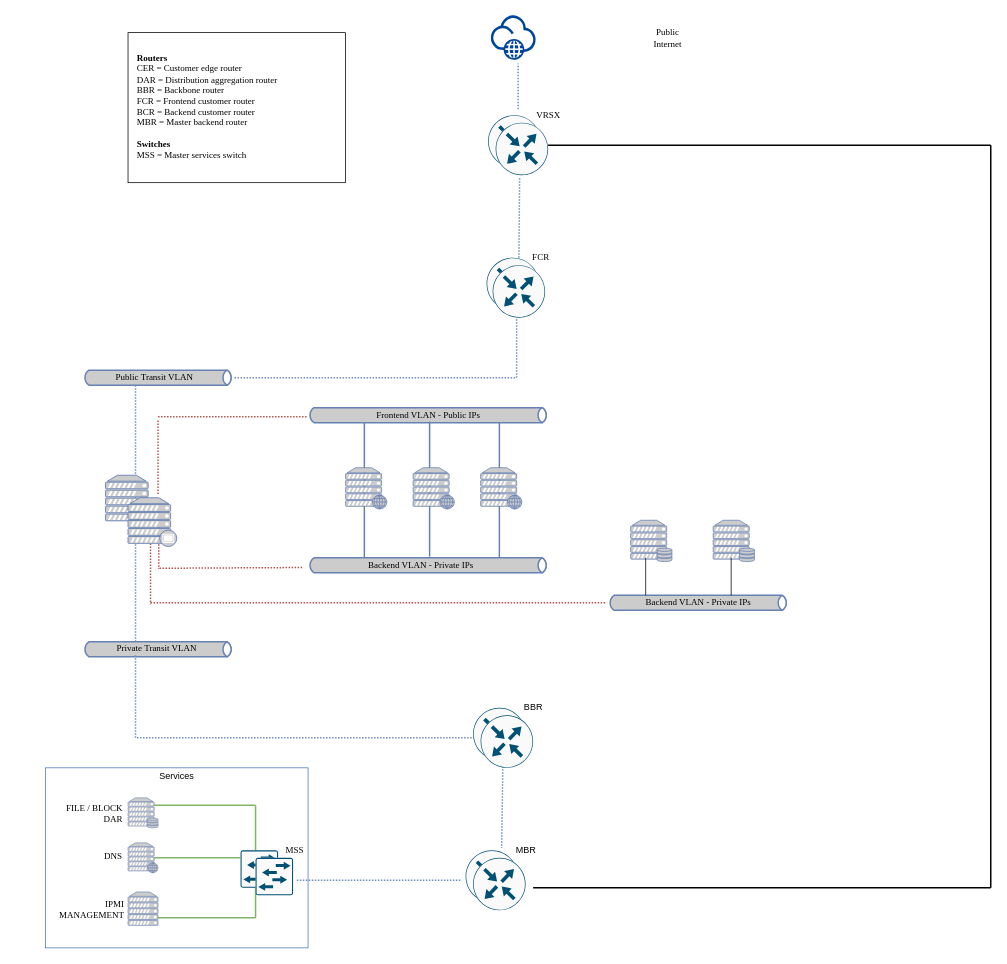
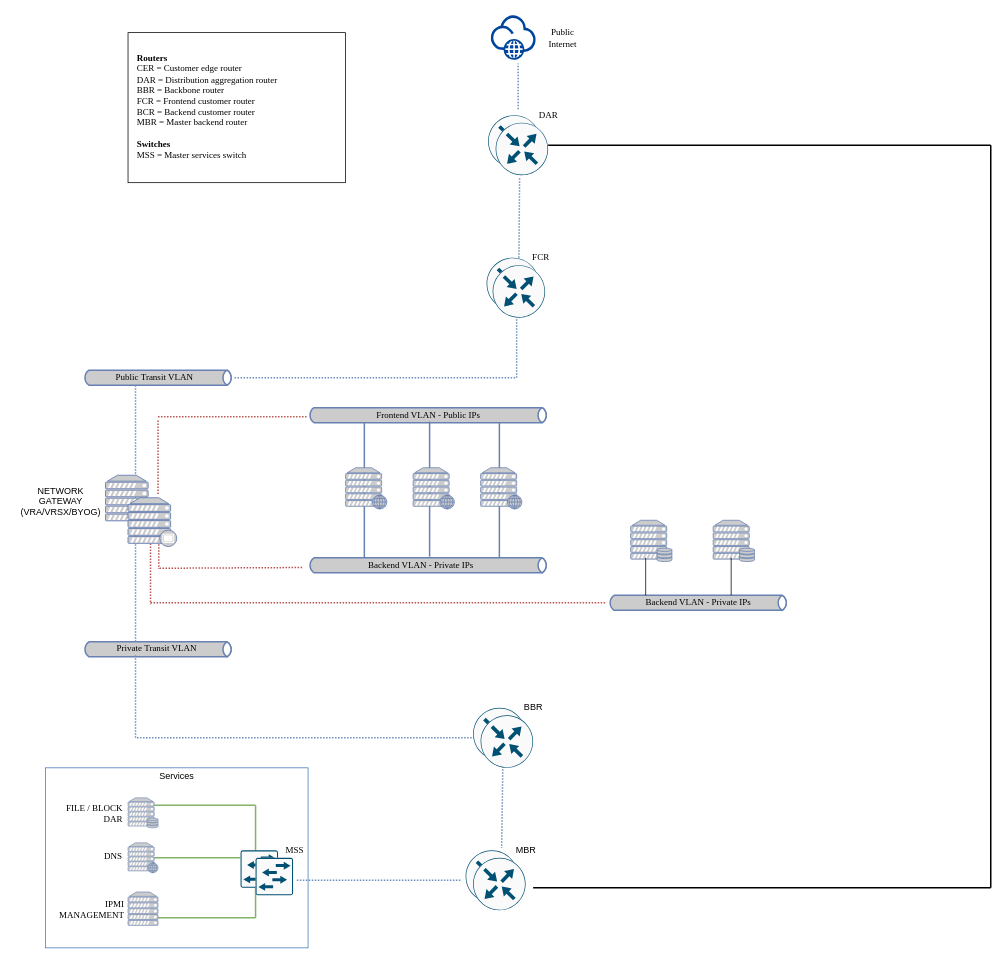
- <mxCell id="68" value="&lt;font face=&quot;IBM Plex Mono&quot;&gt;Public&lt;br&gt;Internet&lt;/font&gt;" style="text;html=1;resizable=0;autosize=1;align=center;verticalAlign=middle;points=[];fillColor=none;strokeColor=none;rounded=0;" vertex="1" parent="66"><mxGeometry x="854" y="35" width="70" height="30" as="geometry" /></mxCell>
+ <mxCell id="68" value="&lt;font face=&quot;IBM Plex Mono&quot;&gt;Public&lt;br&gt;Internet&lt;/font&gt;" style="text;html=1;resizable=0;autosize=1;align=center;verticalAlign=middle;points=[];fillColor=none;strokeColor=none;rounded=0;" vertex="1" parent="66"><mxGeometry x="714" y="35" width="70" height="30" as="geometry" /></mxCell>
- <mxCell id="7" value="VRSX" style="text;html=1;resizable=0;autosize=1;align=center;verticalAlign=middle;points=[];fillColor=none;strokeColor=none;rounded=0;fontFamily=IBM Plex Mono;" parent="5" vertex="1"><mxGeometry x="710" y="143" width="40" height="20" as="geometry" /></mxCell>
+ <mxCell id="7" value="DAR" style="text;html=1;resizable=0;autosize=1;align=center;verticalAlign=middle;points=[];fillColor=none;strokeColor=none;rounded=0;fontFamily=IBM Plex Mono;" parent="5" vertex="1"><mxGeometry x="710" y="143" width="40" height="20" as="geometry" /></mxCell>
+ <mxCell id="65" value="NETWORK&lt;br&gt;GATEWAY&lt;br&gt;(VRA/VRSX/BYOG)" style="text;html=1;resizable=0;autosize=1;align=center;verticalAlign=middle;points=[];fillColor=none;strokeColor=none;rounded=0;" vertex="1" parent="61"><mxGeometry x="20" y="643" width="120" height="50" as="geometry" /></mxCell>
